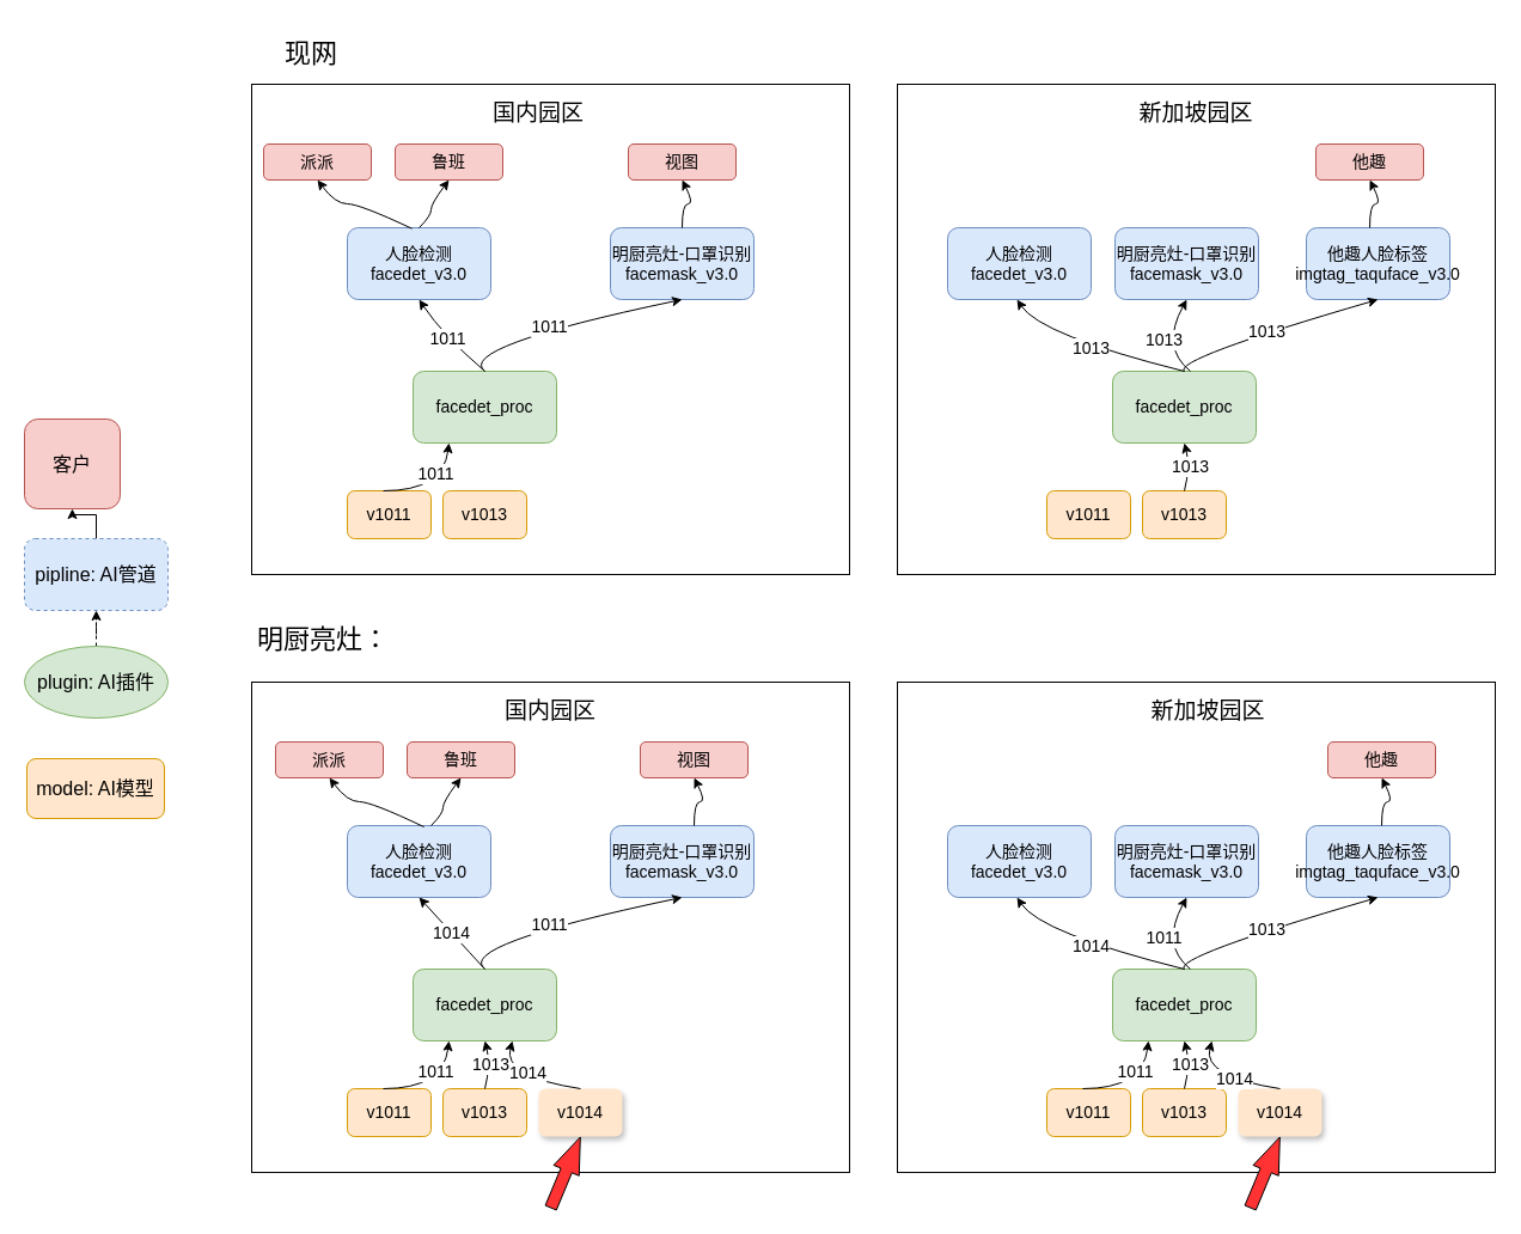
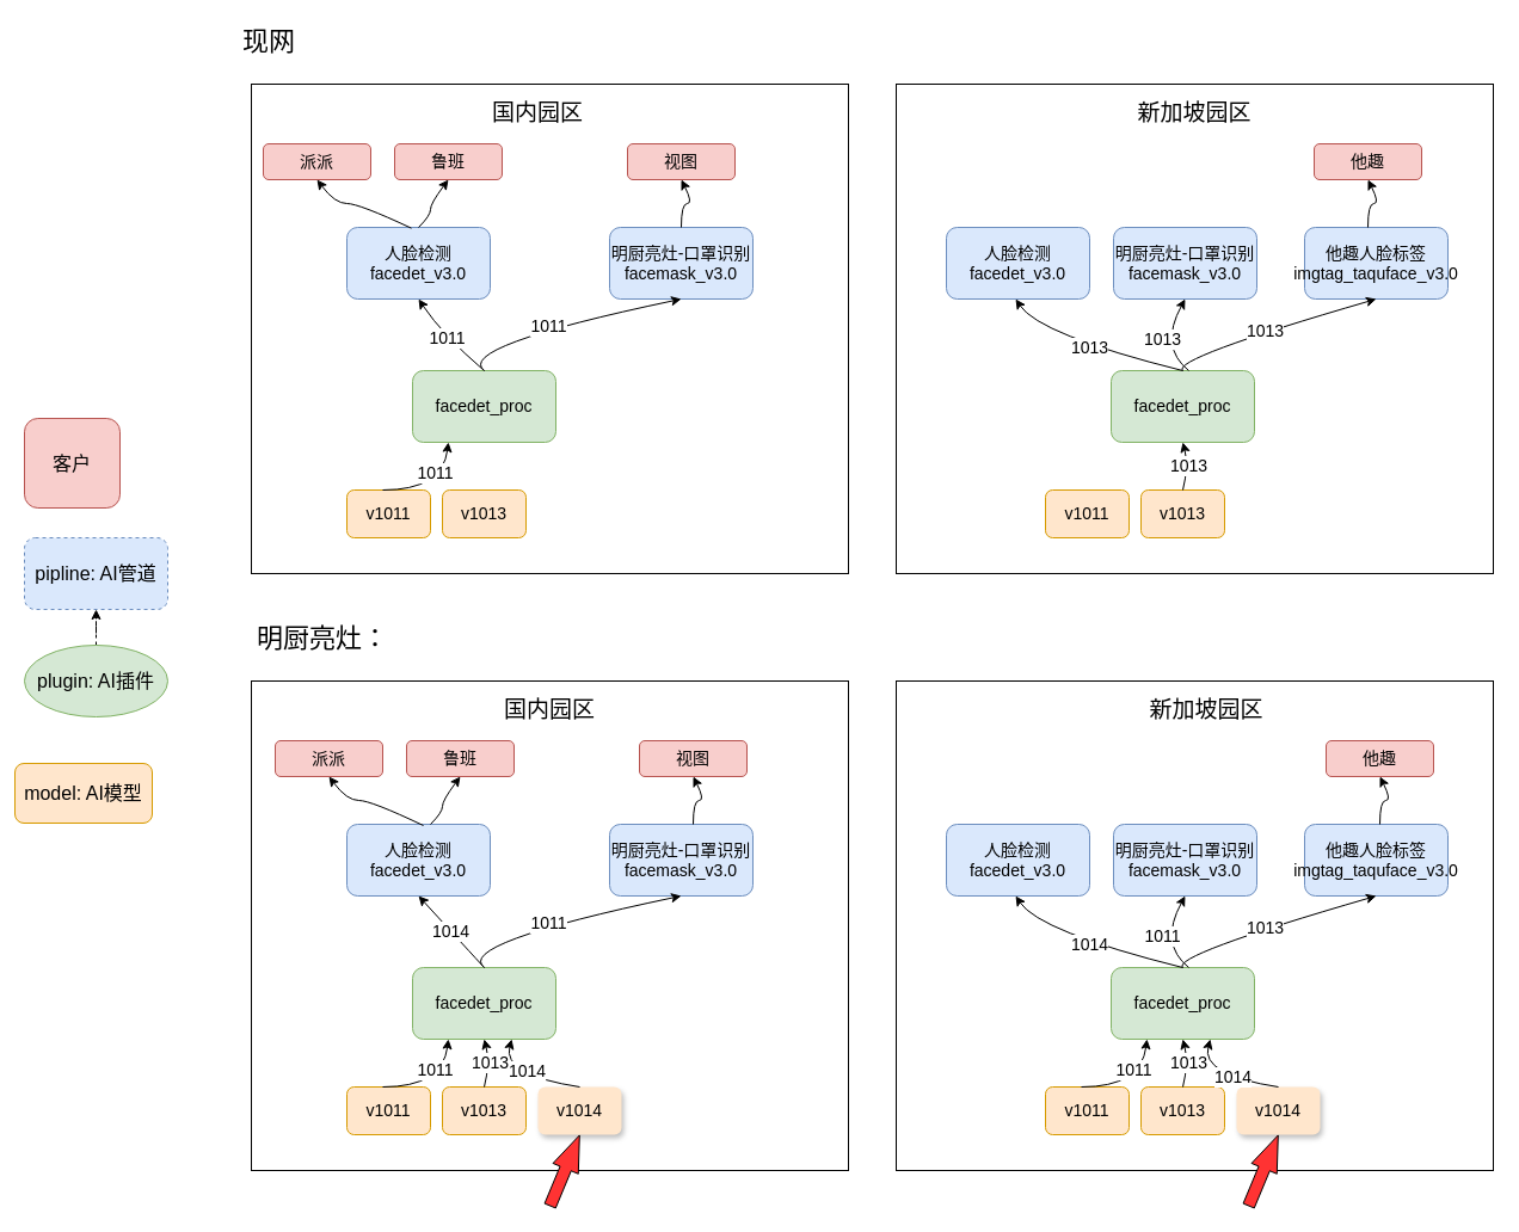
- <mxCell id="59" value="&lt;font style=&quot;font-size: 22px;&quot;&gt;现网&lt;/font&gt;" style="text;strokeColor=none;align=center;fillColor=none;html=1;verticalAlign=middle;whiteSpace=wrap;rounded=0;" vertex="1" parent="1"><mxGeometry x="200" y="20" width="120" height="50" as="geometry" /></mxCell>
+ <mxCell id="59" value="&lt;font style=&quot;font-size: 22px;&quot;&gt;现网&lt;/font&gt;" style="text;strokeColor=none;align=center;fillColor=none;html=1;verticalAlign=middle;whiteSpace=wrap;rounded=0;" vertex="1" parent="1"><mxGeometry x="165" y="10" width="120" height="50" as="geometry" /></mxCell>
- <mxCell id="14" value="" style="edgeStyle=orthogonalEdgeStyle;rounded=0;orthogonalLoop=1;jettySize=auto;html=1;fontSize=16;" edge="1" parent="1" source="15" target="61"><mxGeometry relative="1" as="geometry" /></mxCell>
- <mxCell id="18" value="model: AI模型" style="rounded=1;whiteSpace=wrap;html=1;fillColor=#ffe6cc;strokeColor=#d79b00;fontSize=16;" vertex="1" parent="1"><mxGeometry x="22" y="634" width="115" height="50" as="geometry" /></mxCell>
+ <mxCell id="18" value="model: AI模型" style="rounded=1;whiteSpace=wrap;html=1;fillColor=#ffe6cc;strokeColor=#d79b00;fontSize=16;" vertex="1" parent="1"><mxGeometry x="12" y="639" width="115" height="50" as="geometry" /></mxCell>
